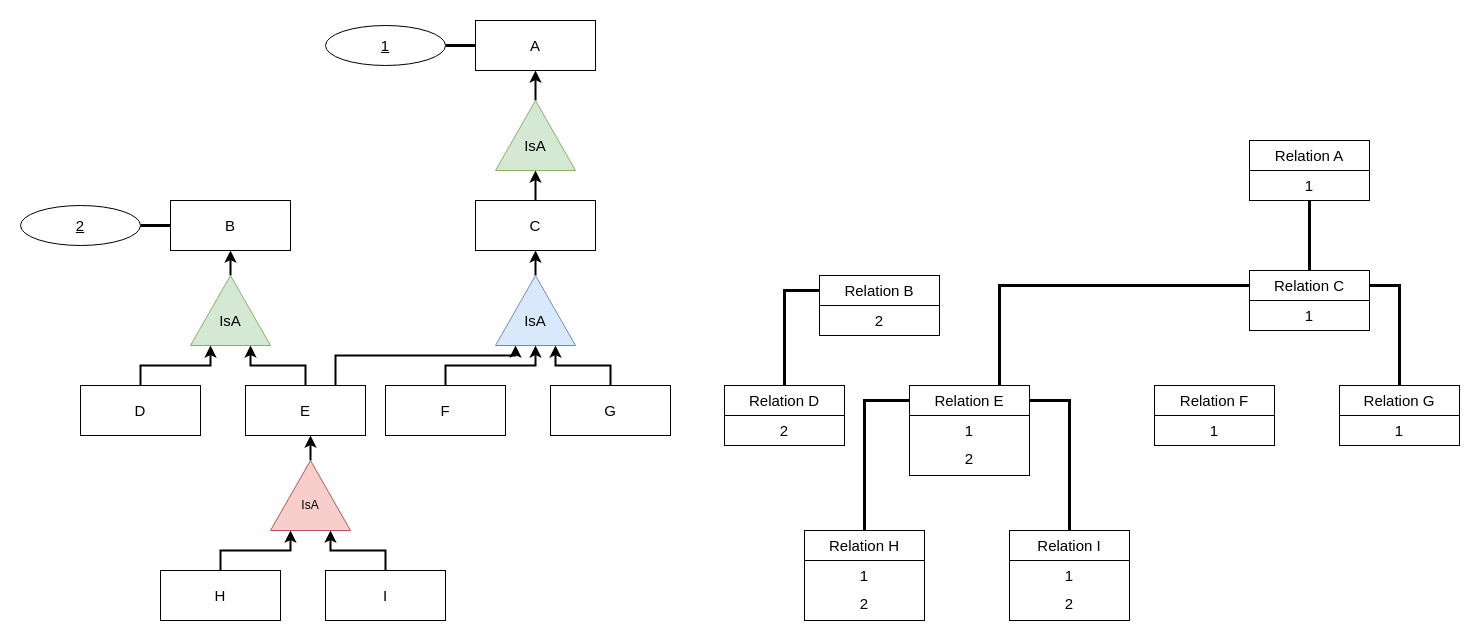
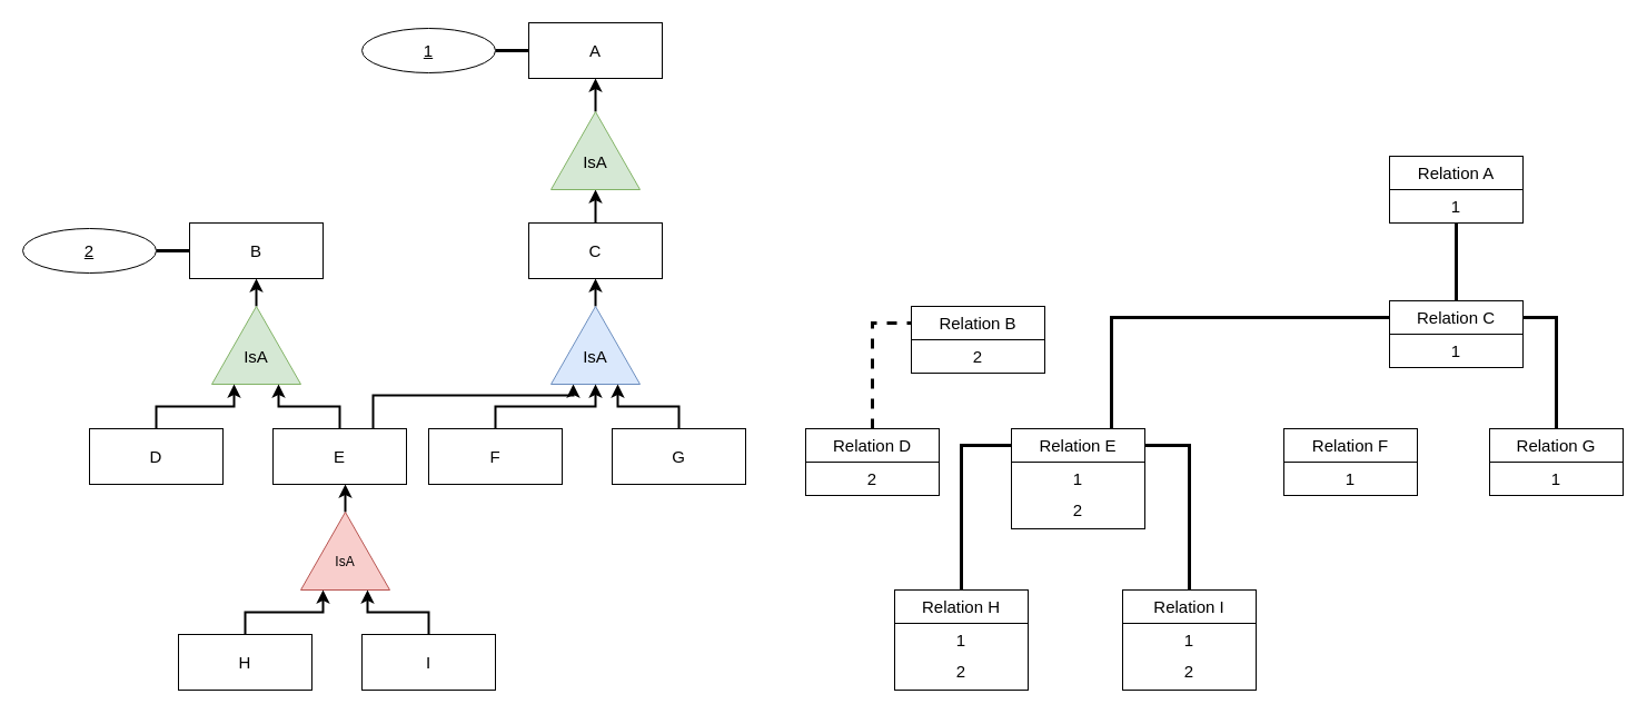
- <mxCell id="8" style="edgeStyle=orthogonalEdgeStyle;rounded=0;orthogonalLoop=1;jettySize=auto;html=1;exitX=0.5;exitY=0;exitDx=0;exitDy=0;entryX=0;entryY=0.5;entryDx=0;entryDy=0;fontSize=15;endArrow=none;endFill=0;strokeWidth=3;" edge="1" parent="1" source="9" target="4"><mxGeometry relative="1" as="geometry" /></mxCell>
+ <mxCell id="8" style="edgeStyle=orthogonalEdgeStyle;rounded=0;orthogonalLoop=1;jettySize=auto;html=1;exitX=0.5;exitY=0;exitDx=0;exitDy=0;entryX=0;entryY=0.5;entryDx=0;entryDy=0;fontSize=15;endArrow=none;endFill=0;strokeWidth=3;dashed=1;" edge="1" parent="1" source="9" target="4"><mxGeometry relative="1" as="geometry" /></mxCell>
